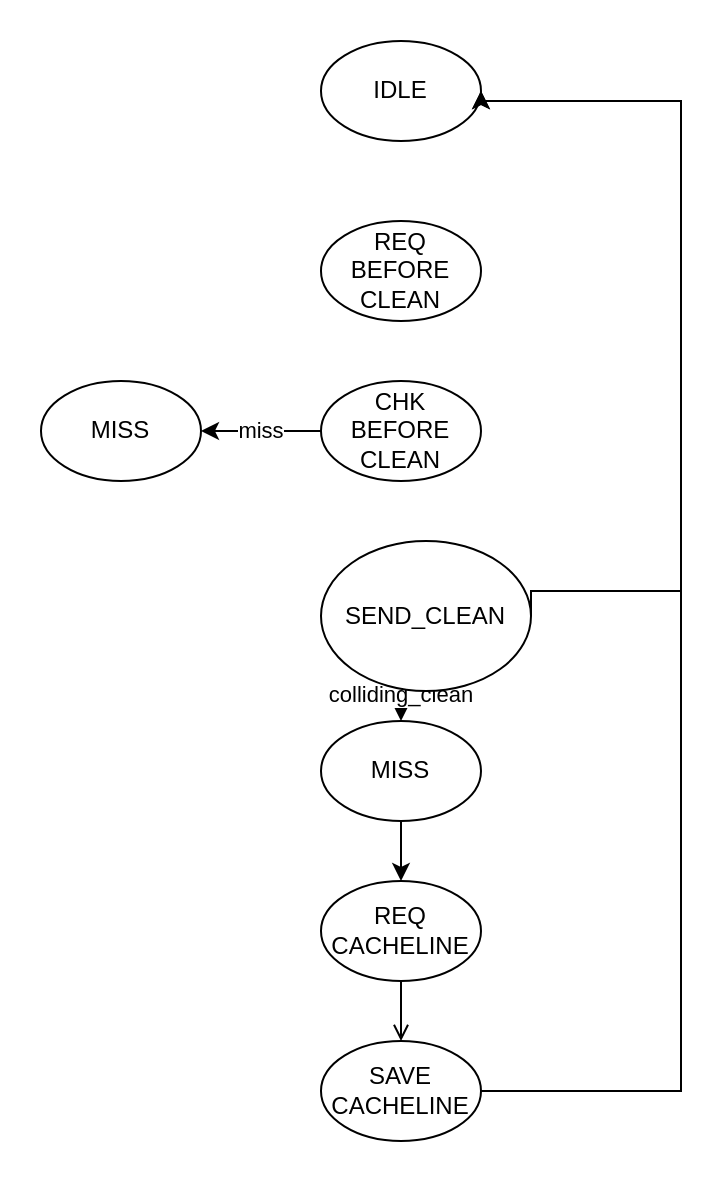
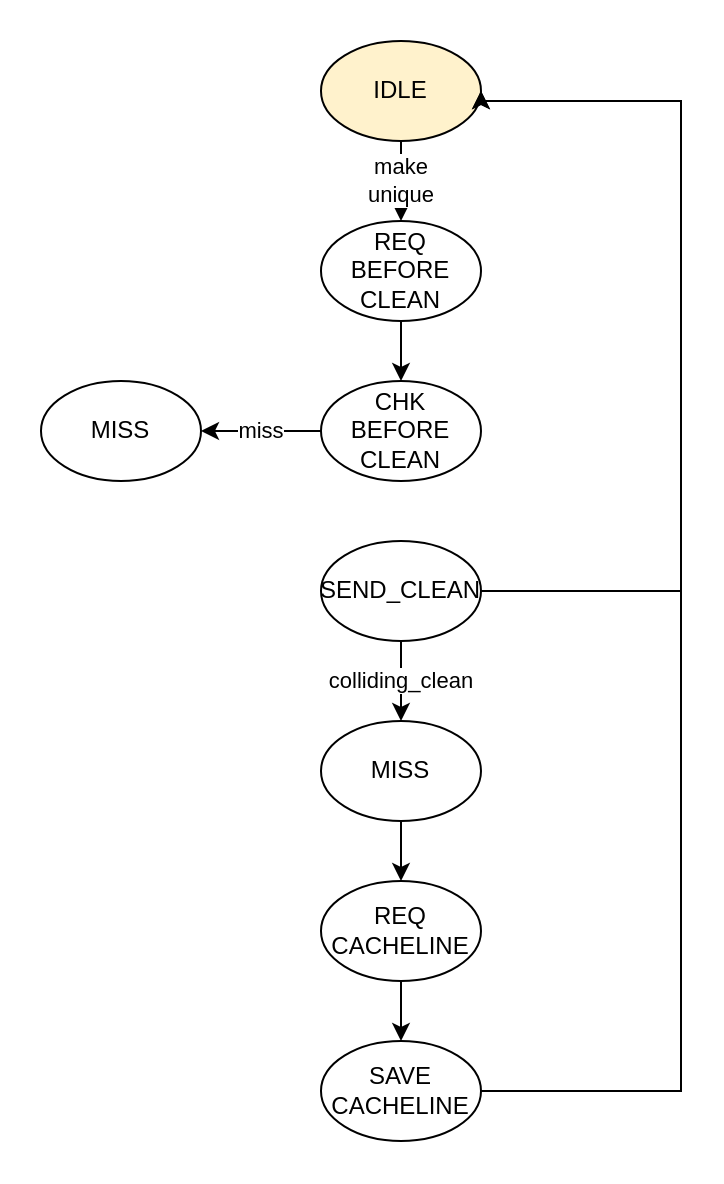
- <mxCell id="3" value="IDLE" style="ellipse;whiteSpace=wrap;html=1;" parent="1" vertex="1"><mxGeometry x="160" y="20" width="80" height="50" as="geometry" /></mxCell>
+ <mxCell id="3" value="IDLE" style="ellipse;whiteSpace=wrap;html=1;fillColor=#fff2cc;" parent="1" vertex="1"><mxGeometry x="160" y="20" width="80" height="50" as="geometry" /></mxCell>
+ <mxCell id="2" value="make&lt;br&gt;unique" style="edgeStyle=orthogonalEdgeStyle;rounded=0;orthogonalLoop=1;jettySize=auto;html=1;exitX=0.5;exitY=1;exitDx=0;exitDy=0;entryX=0.5;entryY=0;entryDx=0;entryDy=0;" parent="1" source="3" target="14" edge="1"><mxGeometry relative="1" as="geometry"><mxPoint x="200" y="120" as="targetPoint" /></mxGeometry></mxCell>
+ <mxCell id="13" style="edgeStyle=orthogonalEdgeStyle;rounded=0;orthogonalLoop=1;jettySize=auto;html=1;exitX=0.5;exitY=1;exitDx=0;exitDy=0;entryX=0.5;entryY=0;entryDx=0;entryDy=0;" edge="1" parent="1" source="14" target="16"><mxGeometry relative="1" as="geometry" /></mxCell>
- <mxCell id="6" value="SEND_CLEAN" style="ellipse;whiteSpace=wrap;html=1;" parent="1" vertex="1"><mxGeometry x="160" y="270" width="105" height="75" as="geometry" /></mxCell>
+ <mxCell id="6" value="SEND_CLEAN" style="ellipse;whiteSpace=wrap;html=1;" parent="1" vertex="1"><mxGeometry x="160" y="270" width="80" height="50" as="geometry" /></mxCell>
- <mxCell id="11" style="edgeStyle=orthogonalEdgeStyle;rounded=0;orthogonalLoop=1;jettySize=auto;html=1;exitX=0.5;exitY=1;exitDx=0;exitDy=0;entryX=0.5;entryY=0;entryDx=0;entryDy=0;endArrow=open;" parent="1" source="12" target="10" edge="1"><mxGeometry relative="1" as="geometry" /></mxCell>
+ <mxCell id="11" style="edgeStyle=orthogonalEdgeStyle;rounded=0;orthogonalLoop=1;jettySize=auto;html=1;exitX=0.5;exitY=1;exitDx=0;exitDy=0;entryX=0.5;entryY=0;entryDx=0;entryDy=0;" parent="1" source="12" target="10" edge="1"><mxGeometry relative="1" as="geometry" /></mxCell>
